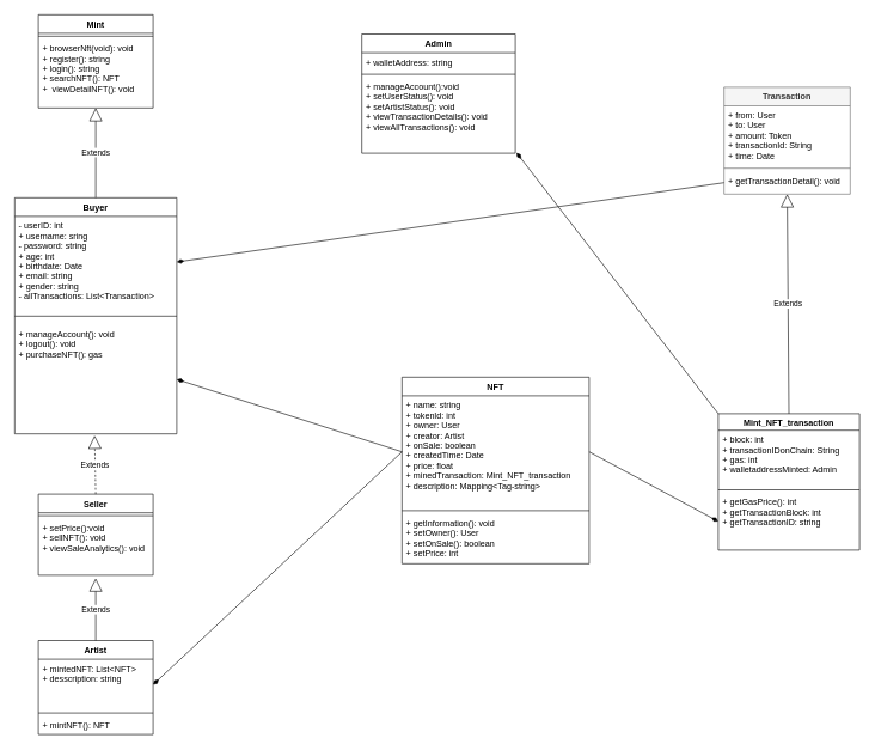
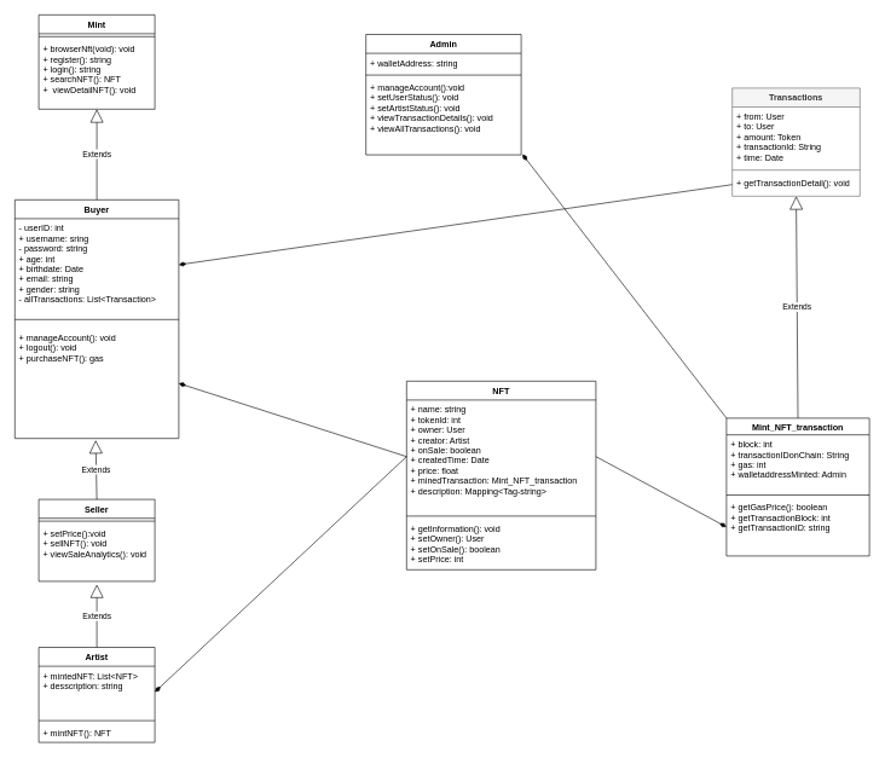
- <mxCell id="2" value="Transaction" style="swimlane;fontStyle=1;align=center;verticalAlign=top;childLayout=stackLayout;horizontal=1;startSize=26;horizontalStack=0;resizeParent=1;resizeParentMax=0;resizeLast=0;collapsible=1;marginBottom=0;strokeColor=#666666;fontColor=#333333;fillColor=#f5f5f5;" parent="1" vertex="1"><mxGeometry x="1009" y="121" width="176" height="149" as="geometry" /></mxCell>
+ <mxCell id="2" value="Transactions" style="swimlane;fontStyle=1;align=center;verticalAlign=top;childLayout=stackLayout;horizontal=1;startSize=26;horizontalStack=0;resizeParent=1;resizeParentMax=0;resizeLast=0;collapsible=1;marginBottom=0;strokeColor=#666666;fontColor=#333333;fillColor=#f5f5f5;" parent="1" vertex="1"><mxGeometry x="1009" y="121" width="176" height="149" as="geometry" /></mxCell>
- <mxCell id="40" value="Extends" style="endArrow=block;endSize=16;endFill=0;html=1;exitX=0.5;exitY=0;exitDx=0;exitDy=0;entryX=0.493;entryY=1.015;entryDx=0;entryDy=0;entryPerimeter=0;dashed=1;" parent="1" source="36" target="9" edge="1"><mxGeometry width="160" relative="1" as="geometry"><mxPoint x="143" y="943" as="sourcePoint" /><mxPoint x="143" y="847.266" as="targetPoint" /></mxGeometry></mxCell>
+ <mxCell id="40" value="Extends" style="endArrow=block;endSize=16;endFill=0;html=1;exitX=0.5;exitY=0;exitDx=0;exitDy=0;entryX=0.493;entryY=1.015;entryDx=0;entryDy=0;entryPerimeter=0;" parent="1" source="36" target="9" edge="1"><mxGeometry width="160" relative="1" as="geometry"><mxPoint x="143" y="943" as="sourcePoint" /><mxPoint x="143" y="847.266" as="targetPoint" /></mxGeometry></mxCell>
- <mxCell id="25" value="+ getGasPrice(): int&#10;+ getTransactionBlock: int&#10;+ getTransactionID: string" style="text;strokeColor=none;fillColor=none;align=left;verticalAlign=top;spacingLeft=4;spacingRight=4;overflow=hidden;rotatable=0;points=[[0,0.5],[1,0.5]];portConstraint=eastwest;" parent="22" vertex="1"><mxGeometry y="110" width="197" height="80" as="geometry" /></mxCell>
+ <mxCell id="25" value="+ getGasPrice(): boolean&#10;+ getTransactionBlock: int&#10;+ getTransactionID: string" style="text;strokeColor=none;fillColor=none;align=left;verticalAlign=top;spacingLeft=4;spacingRight=4;overflow=hidden;rotatable=0;points=[[0,0.5],[1,0.5]];portConstraint=eastwest;" parent="22" vertex="1"><mxGeometry y="110" width="197" height="80" as="geometry" /></mxCell>
